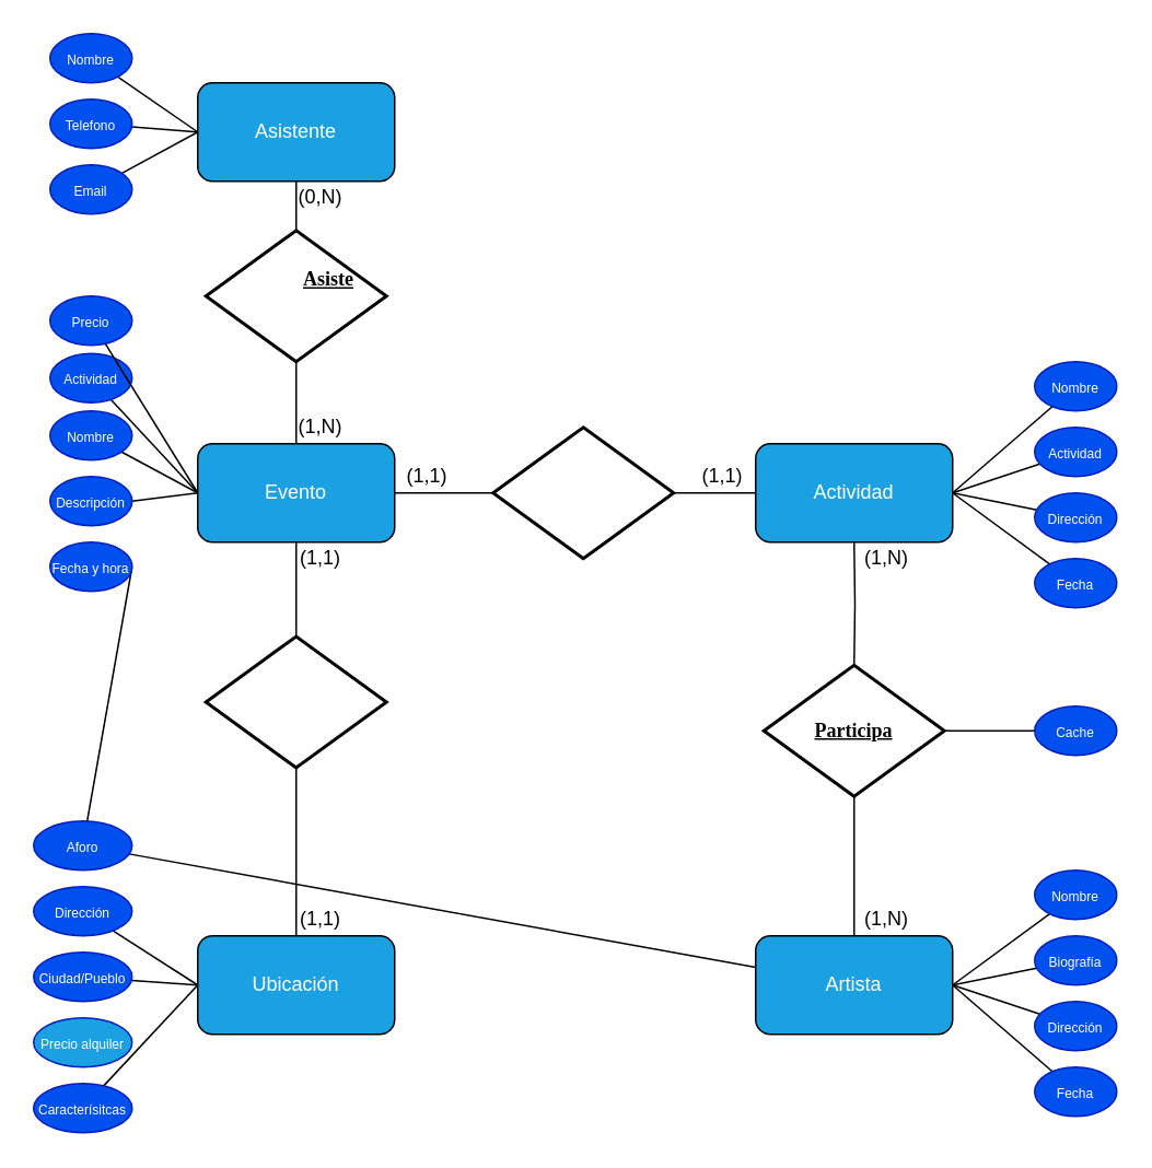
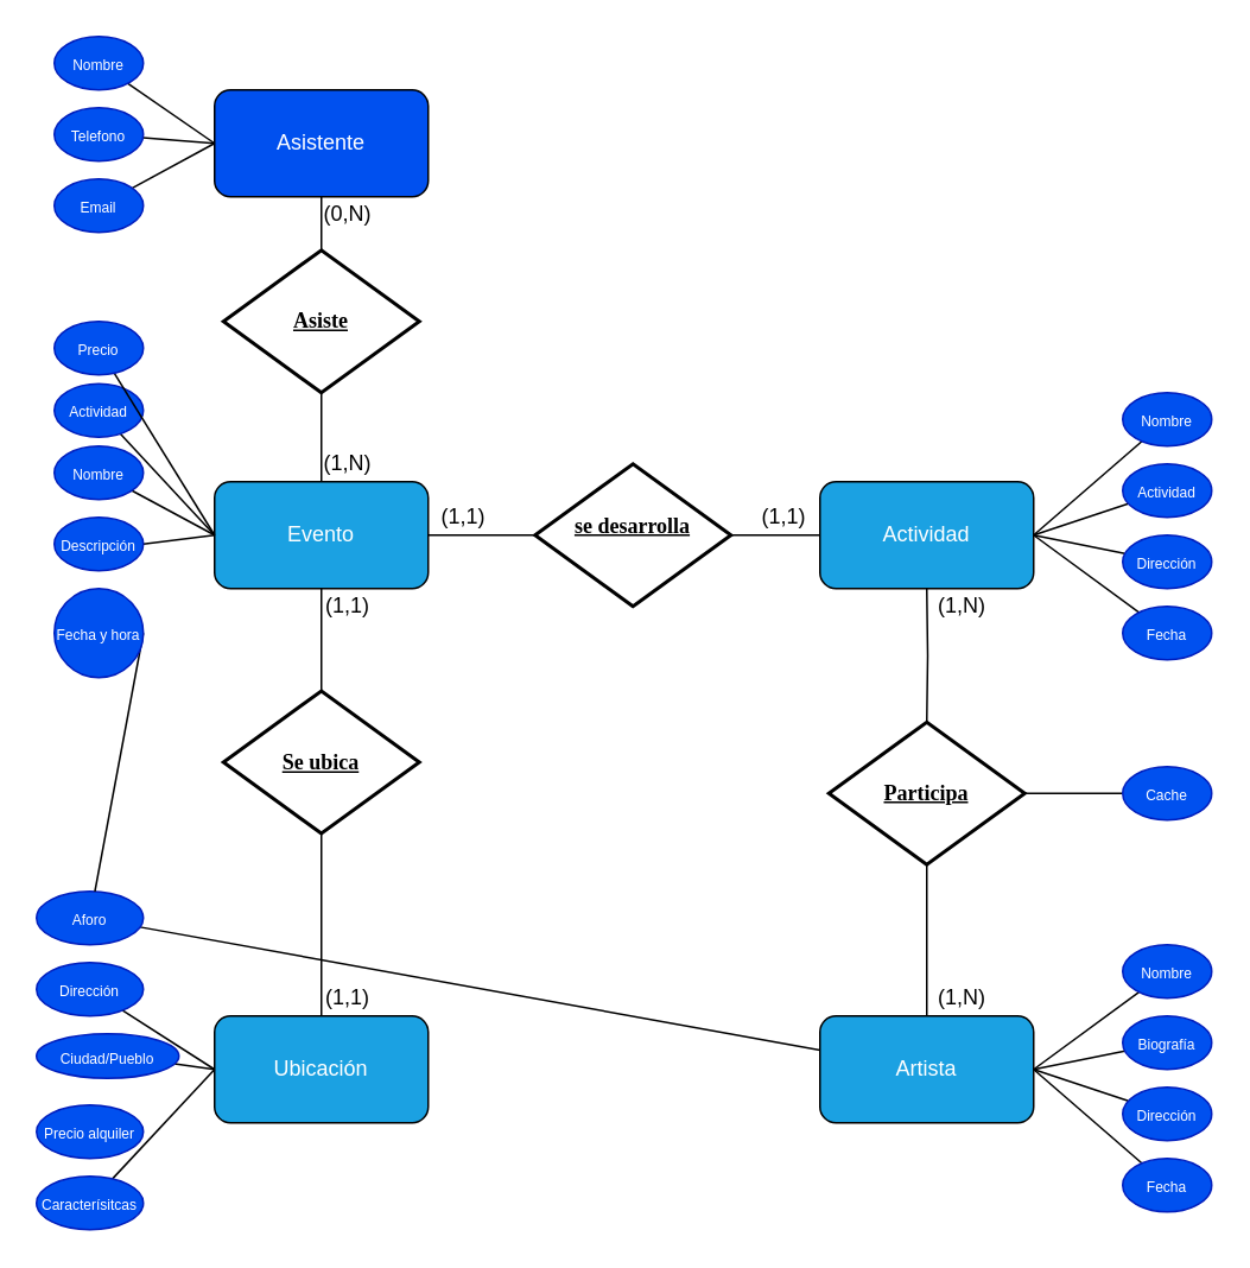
- <mxCell id="12" value="Asistente" style="rounded=1;whiteSpace=wrap;html=1;fillColor=#1ba1e2;fontColor=#ffffff;strokeColor=#000000;" parent="1" vertex="1"><mxGeometry x="120" y="50" width="120" height="60" as="geometry" /></mxCell>
+ <mxCell id="12" value="Asistente" style="rounded=1;whiteSpace=wrap;html=1;fillColor=#0050ef;fontColor=#ffffff;strokeColor=#000000;" parent="1" vertex="1"><mxGeometry x="120" y="50" width="120" height="60" as="geometry" /></mxCell>
- <mxCell id="58" value="Asiste" style="text;html=1;align=center;verticalAlign=middle;whiteSpace=wrap;rounded=0;fontFamily=Lucida Console;fontStyle=5;fontColor=#000000;" parent="1" vertex="1"><mxGeometry x="170" y="155" width="60" height="30" as="geometry" /></mxCell>
+ <mxCell id="58" value="Asiste" style="text;html=1;align=center;verticalAlign=middle;whiteSpace=wrap;rounded=0;fontFamily=Lucida Console;fontStyle=5;fontColor=#000000;" parent="1" vertex="1"><mxGeometry x="150" y="165" width="60" height="30" as="geometry" /></mxCell>
+ <mxCell id="61" value="se desarrolla" style="text;html=1;align=center;verticalAlign=middle;whiteSpace=wrap;rounded=0;fontFamily=Lucida Console;fontStyle=5;fontColor=#000000;" parent="1" vertex="1"><mxGeometry x="315" y="280" width="80" height="30" as="geometry" /></mxCell>
- <mxCell id="73" value="&lt;span style=&quot;font-size: 8px;&quot;&gt;Fecha y hora&lt;/span&gt;" style="ellipse;whiteSpace=wrap;html=1;fillColor=#0050ef;fontColor=#ffffff;strokeColor=#001DBC;" vertex="1" parent="1"><mxGeometry x="30" y="330" width="50" height="30" as="geometry" /></mxCell>
+ <mxCell id="73" value="&lt;span style=&quot;font-size: 8px;&quot;&gt;Fecha y hora&lt;/span&gt;" style="ellipse;whiteSpace=wrap;html=1;fillColor=#0050ef;fontColor=#ffffff;strokeColor=#001DBC;" vertex="1" parent="1"><mxGeometry x="30" y="330" width="50" height="50" as="geometry" /></mxCell>
+ <mxCell id="59" value="Se ubica" style="text;html=1;align=center;verticalAlign=middle;whiteSpace=wrap;rounded=0;fontFamily=Lucida Console;fontStyle=5;fontColor=#000000;" parent="1" vertex="1"><mxGeometry x="145" y="412.5" width="70" height="30" as="geometry" /></mxCell>
- <mxCell id="40" value="&lt;font style=&quot;font-size: 8px;&quot;&gt;Ciudad/Pueblo&lt;/font&gt;" style="ellipse;whiteSpace=wrap;html=1;fillColor=#0050ef;fontColor=#ffffff;strokeColor=#001DBC;" parent="1" vertex="1"><mxGeometry x="20" y="580" width="60" height="30" as="geometry" /></mxCell>
+ <mxCell id="40" value="&lt;font style=&quot;font-size: 8px;&quot;&gt;Ciudad/Pueblo&lt;/font&gt;" style="ellipse;whiteSpace=wrap;html=1;fillColor=#0050ef;fontColor=#ffffff;strokeColor=#001DBC;" parent="1" vertex="1"><mxGeometry x="20" y="580" width="80" height="25" as="geometry" /></mxCell>
- <mxCell id="45" value="&lt;font style=&quot;font-size: 8px;&quot;&gt;Precio alquiler&lt;/font&gt;" style="ellipse;whiteSpace=wrap;html=1;fillColor=#1ba1e2;fontColor=#ffffff;strokeColor=#001DBC;" parent="1" vertex="1"><mxGeometry x="20" y="620" width="60" height="30" as="geometry" /></mxCell>
+ <mxCell id="45" value="&lt;font style=&quot;font-size: 8px;&quot;&gt;Precio alquiler&lt;/font&gt;" style="ellipse;whiteSpace=wrap;html=1;fillColor=#0050ef;fontColor=#ffffff;strokeColor=#001DBC;" parent="1" vertex="1"><mxGeometry x="20" y="620" width="60" height="30" as="geometry" /></mxCell>
